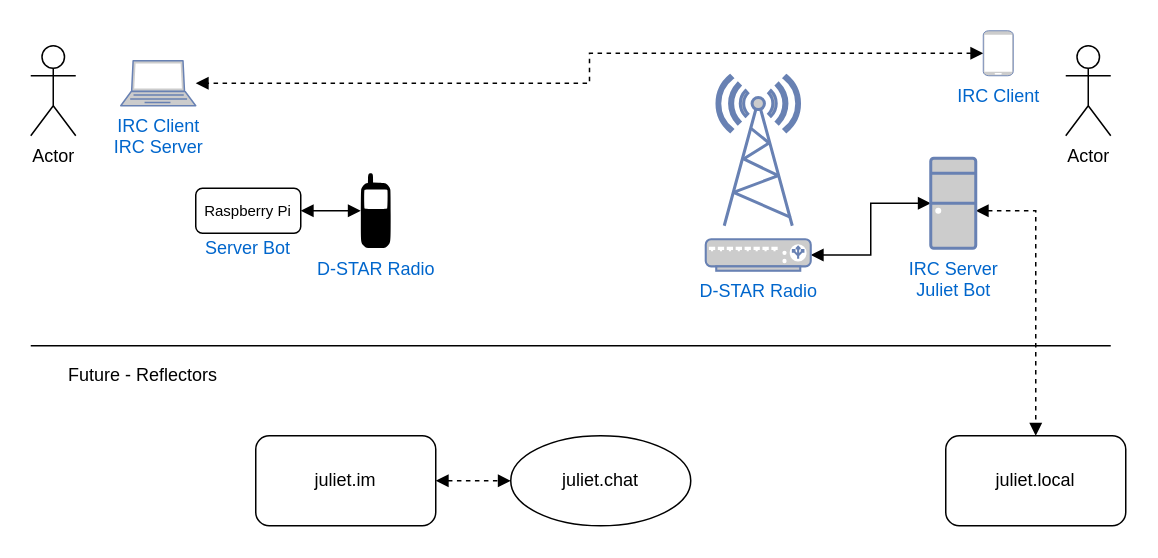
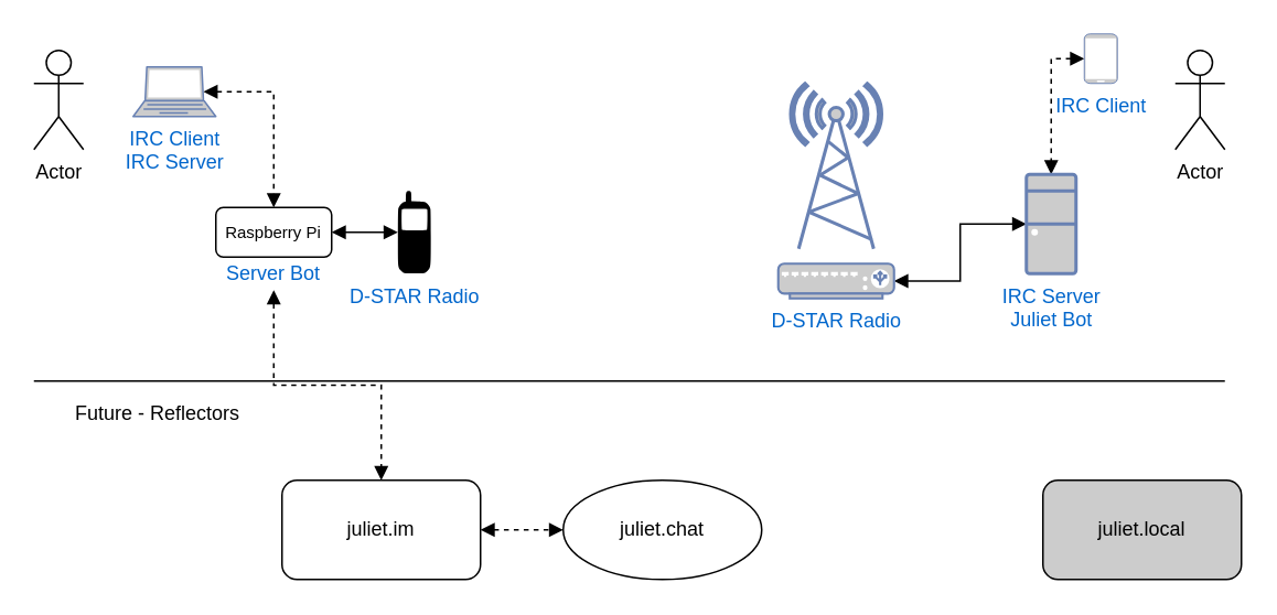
- <mxCell id="6" style="edgeStyle=orthogonalEdgeStyle;rounded=0;orthogonalLoop=1;jettySize=auto;html=1;exitX=0;exitY=0.5;exitDx=0;exitDy=0;exitPerimeter=0;startArrow=block;startFill=1;endArrow=block;endFill=1;dashed=1;" parent="1" source="7" target="5" edge="1"><mxGeometry relative="1" as="geometry" /></mxCell>
+ <mxCell id="6" style="edgeStyle=orthogonalEdgeStyle;rounded=0;orthogonalLoop=1;jettySize=auto;html=1;exitX=0;exitY=0.5;exitDx=0;exitDy=0;exitPerimeter=0;entryX=0.5;entryY=0;entryDx=0;entryDy=0;entryPerimeter=0;startArrow=block;startFill=1;endArrow=block;endFill=1;dashed=1;" parent="1" source="7" target="10" edge="1"><mxGeometry relative="1" as="geometry" /></mxCell>
+ <mxCell id="4" style="edgeStyle=orthogonalEdgeStyle;rounded=0;orthogonalLoop=1;jettySize=auto;html=1;exitX=0.85;exitY=0.5;exitDx=0;exitDy=0;exitPerimeter=0;dashed=1;startArrow=block;startFill=1;endArrow=block;endFill=1;fontSize=10;" parent="1" source="5" target="16" edge="1"><mxGeometry relative="1" as="geometry"><Array as="points"><mxPoint x="165" y="55" /></Array></mxGeometry></mxCell>
- <mxCell id="9" style="edgeStyle=orthogonalEdgeStyle;rounded=0;orthogonalLoop=1;jettySize=auto;html=1;dashed=1;startArrow=block;startFill=1;endArrow=block;endFill=1;entryX=0.5;entryY=0;entryDx=0;entryDy=0;" edge="1" parent="1" source="10" target="23"><mxGeometry relative="1" as="geometry"><mxPoint x="690" y="280" as="targetPoint" /><mxPoint x="660" y="135" as="sourcePoint" /><Array as="points"><mxPoint x="690" y="140" /></Array></mxGeometry></mxCell>
+ <mxCell id="17" style="edgeStyle=orthogonalEdgeStyle;rounded=0;orthogonalLoop=1;jettySize=auto;html=1;exitX=0.5;exitY=1;exitDx=0;exitDy=0;entryX=0.5;entryY=0;entryDx=0;entryDy=0;dashed=1;startArrow=block;startFill=1;endArrow=block;endFill=1;" edge="1" parent="1" source="18" target="22"><mxGeometry relative="1" as="geometry" /></mxCell>
- <mxCell id="23" value="juliet.local" style="rounded=1;whiteSpace=wrap;html=1;" vertex="1" parent="1"><mxGeometry x="630" y="290" width="120" height="60" as="geometry" /></mxCell>
+ <mxCell id="23" value="juliet.local" style="rounded=1;whiteSpace=wrap;html=1;fillColor=#cccccc;" vertex="1" parent="1"><mxGeometry x="630" y="290" width="120" height="60" as="geometry" /></mxCell>
